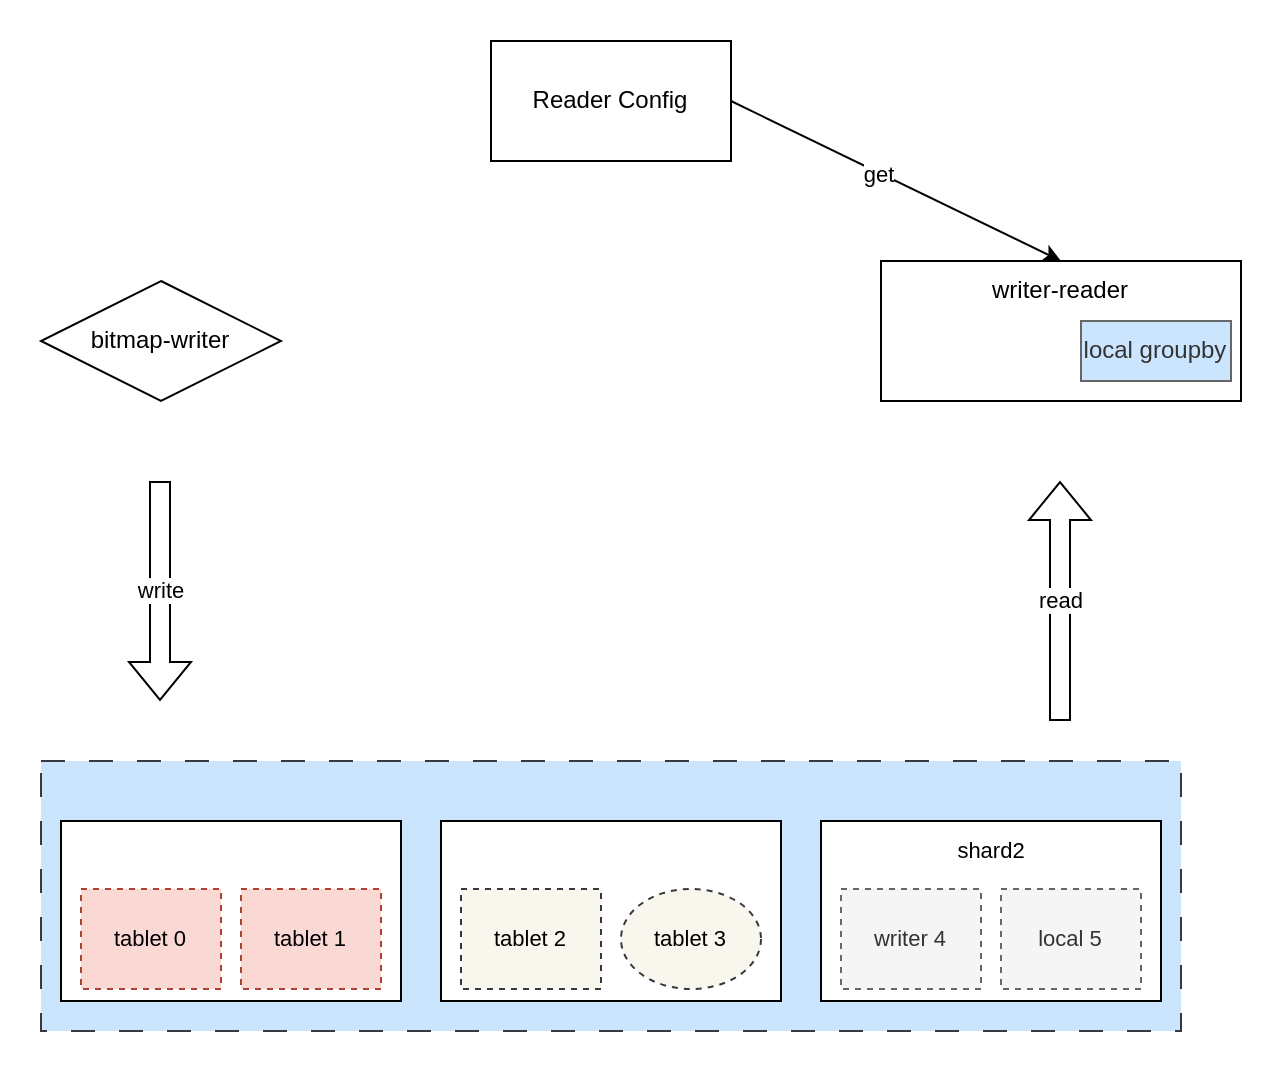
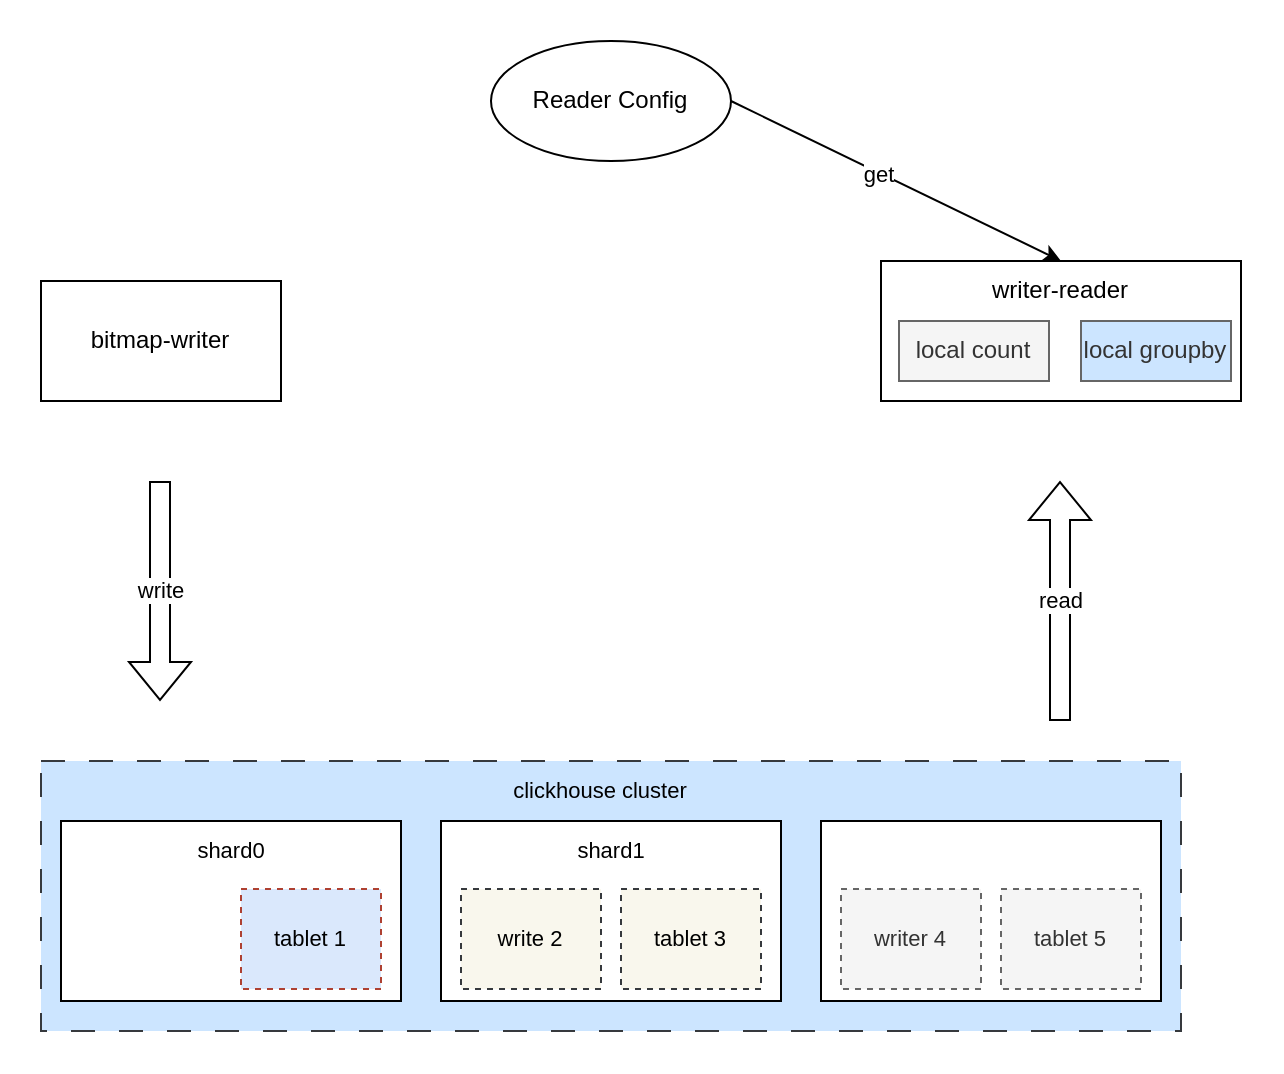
- <mxCell id="19" value="Reader Config" style="rounded=0;whiteSpace=wrap;html=1;" vertex="1" parent="1"><mxGeometry x="245" y="20" width="120" height="60" as="geometry" /></mxCell>
+ <mxCell id="19" value="Reader Config" style="ellipse;whiteSpace=wrap;html=1;" vertex="1" parent="1"><mxGeometry x="245" y="20" width="120" height="60" as="geometry" /></mxCell>
- <mxCell id="18" value="bitmap-writer" style="rhombus;whiteSpace=wrap;html=1;" vertex="1" parent="1"><mxGeometry x="20" y="140" width="120" height="60" as="geometry" /></mxCell>
+ <mxCell id="18" value="bitmap-writer" style="rounded=0;whiteSpace=wrap;html=1;" vertex="1" parent="1"><mxGeometry x="20" y="140" width="120" height="60" as="geometry" /></mxCell>
+ <mxCell id="24" value="local count" style="rounded=0;whiteSpace=wrap;html=1;fillColor=#f5f5f5;fontColor=#333333;strokeColor=#666666;" vertex="1" parent="1"><mxGeometry x="449" y="160" width="75" height="30" as="geometry" /></mxCell>
+ <mxCell id="16" value="clickhouse cluster" style="text;html=1;strokeColor=none;fillColor=none;align=center;verticalAlign=middle;whiteSpace=wrap;rounded=0;fontSize=11;" vertex="1" parent="2"><mxGeometry x="230" width="100" height="30" as="geometry" /></mxCell>
+ <mxCell id="5" value="shard0" style="text;html=1;align=center;verticalAlign=middle;resizable=0;points=[];autosize=1;strokeColor=none;fillColor=none;fontSize=11;" vertex="1" parent="2"><mxGeometry x="65" y="30" width="60" height="30" as="geometry" /></mxCell>
+ <mxCell id="9" value="shard1" style="text;html=1;align=center;verticalAlign=middle;resizable=0;points=[];autosize=1;strokeColor=none;fillColor=none;fontSize=11;" vertex="1" parent="2"><mxGeometry x="255" y="30" width="60" height="30" as="geometry" /></mxCell>
- <mxCell id="13" value="shard2" style="text;html=1;align=center;verticalAlign=middle;resizable=0;points=[];autosize=1;strokeColor=none;fillColor=none;fontSize=11;" vertex="1" parent="2"><mxGeometry x="445" y="30" width="60" height="30" as="geometry" /></mxCell>
- <mxCell id="6" value="tablet 0" style="rounded=0;whiteSpace=wrap;html=1;strokeColor=#ae4132;fontSize=11;fillColor=#fad9d5;dashed=1;" vertex="1" parent="2"><mxGeometry x="20" y="64" width="70" height="50" as="geometry" /></mxCell>
- <mxCell id="7" value="tablet 1" style="rounded=0;whiteSpace=wrap;html=1;strokeColor=#ae4132;fontSize=11;fillColor=#fad9d5;dashed=1;" vertex="1" parent="2"><mxGeometry x="100" y="64" width="70" height="50" as="geometry" /></mxCell>
+ <mxCell id="7" value="tablet 1" style="rounded=0;whiteSpace=wrap;html=1;strokeColor=#ae4132;fontSize=11;fillColor=#dae8fc;dashed=1;" vertex="1" parent="2"><mxGeometry x="100" y="64" width="70" height="50" as="geometry" /></mxCell>
- <mxCell id="10" value="tablet 2" style="rounded=0;whiteSpace=wrap;html=1;strokeColor=#36393d;fontSize=11;fillColor=#f9f7ed;dashed=1;" vertex="1" parent="2"><mxGeometry x="210" y="64" width="70" height="50" as="geometry" /></mxCell>
+ <mxCell id="10" value="write 2" style="rounded=0;whiteSpace=wrap;html=1;strokeColor=#36393d;fontSize=11;fillColor=#f9f7ed;dashed=1;" vertex="1" parent="2"><mxGeometry x="210" y="64" width="70" height="50" as="geometry" /></mxCell>
- <mxCell id="11" value="tablet 3" style="ellipse;whiteSpace=wrap;html=1;strokeColor=#36393d;fontSize=11;fillColor=#f9f7ed;dashed=1;" vertex="1" parent="2"><mxGeometry x="290" y="64" width="70" height="50" as="geometry" /></mxCell>
+ <mxCell id="11" value="tablet 3" style="rounded=0;whiteSpace=wrap;html=1;strokeColor=#36393d;fontSize=11;fillColor=#f9f7ed;dashed=1;" vertex="1" parent="2"><mxGeometry x="290" y="64" width="70" height="50" as="geometry" /></mxCell>
- <mxCell id="15" value="local 5" style="rounded=0;whiteSpace=wrap;html=1;strokeColor=#666666;fontSize=11;fillColor=#f5f5f5;dashed=1;fontColor=#333333;" vertex="1" parent="2"><mxGeometry x="480" y="64" width="70" height="50" as="geometry" /></mxCell>
+ <mxCell id="15" value="tablet 5" style="rounded=0;whiteSpace=wrap;html=1;strokeColor=#666666;fontSize=11;fillColor=#f5f5f5;dashed=1;fontColor=#333333;" vertex="1" parent="2"><mxGeometry x="480" y="64" width="70" height="50" as="geometry" /></mxCell>
